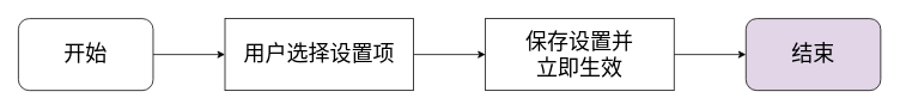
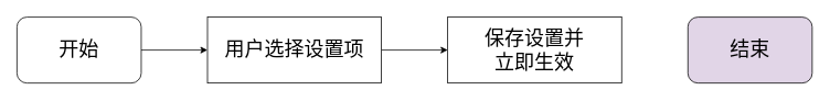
- <mxCell id="6" style="edgeStyle=none;html=1;exitX=1;exitY=0.5;exitDx=0;exitDy=0;entryX=0;entryY=0.5;entryDx=0;entryDy=0;fontSize=24;" edge="1" parent="1" source="7" target="8"><mxGeometry relative="1" as="geometry" /></mxCell>
